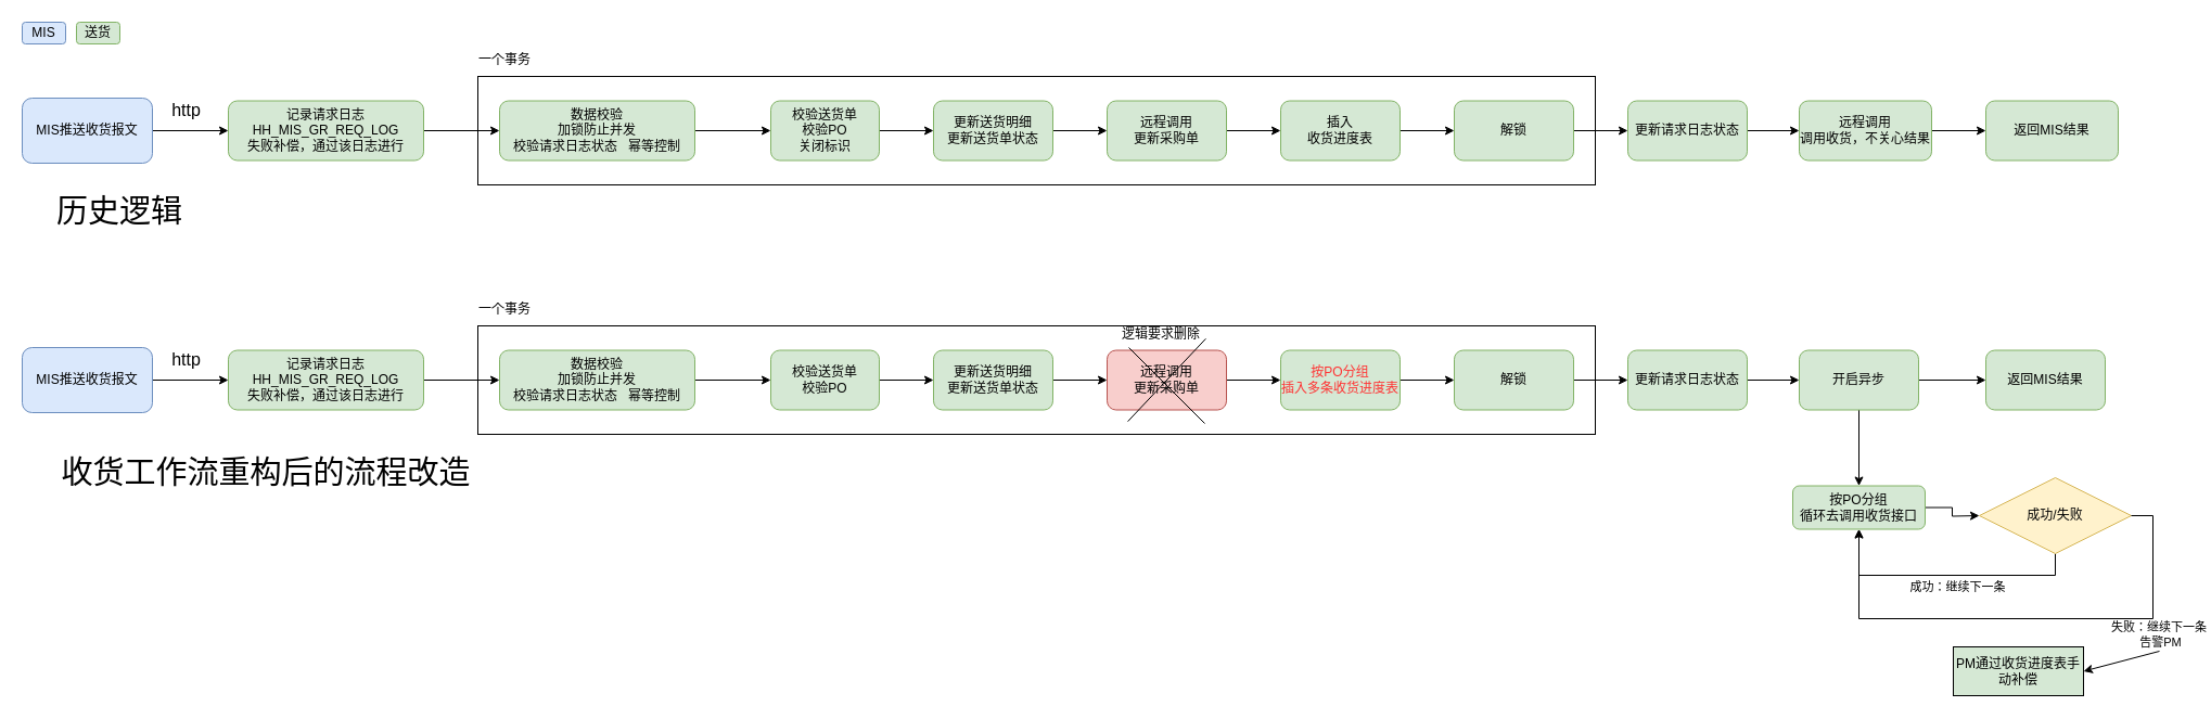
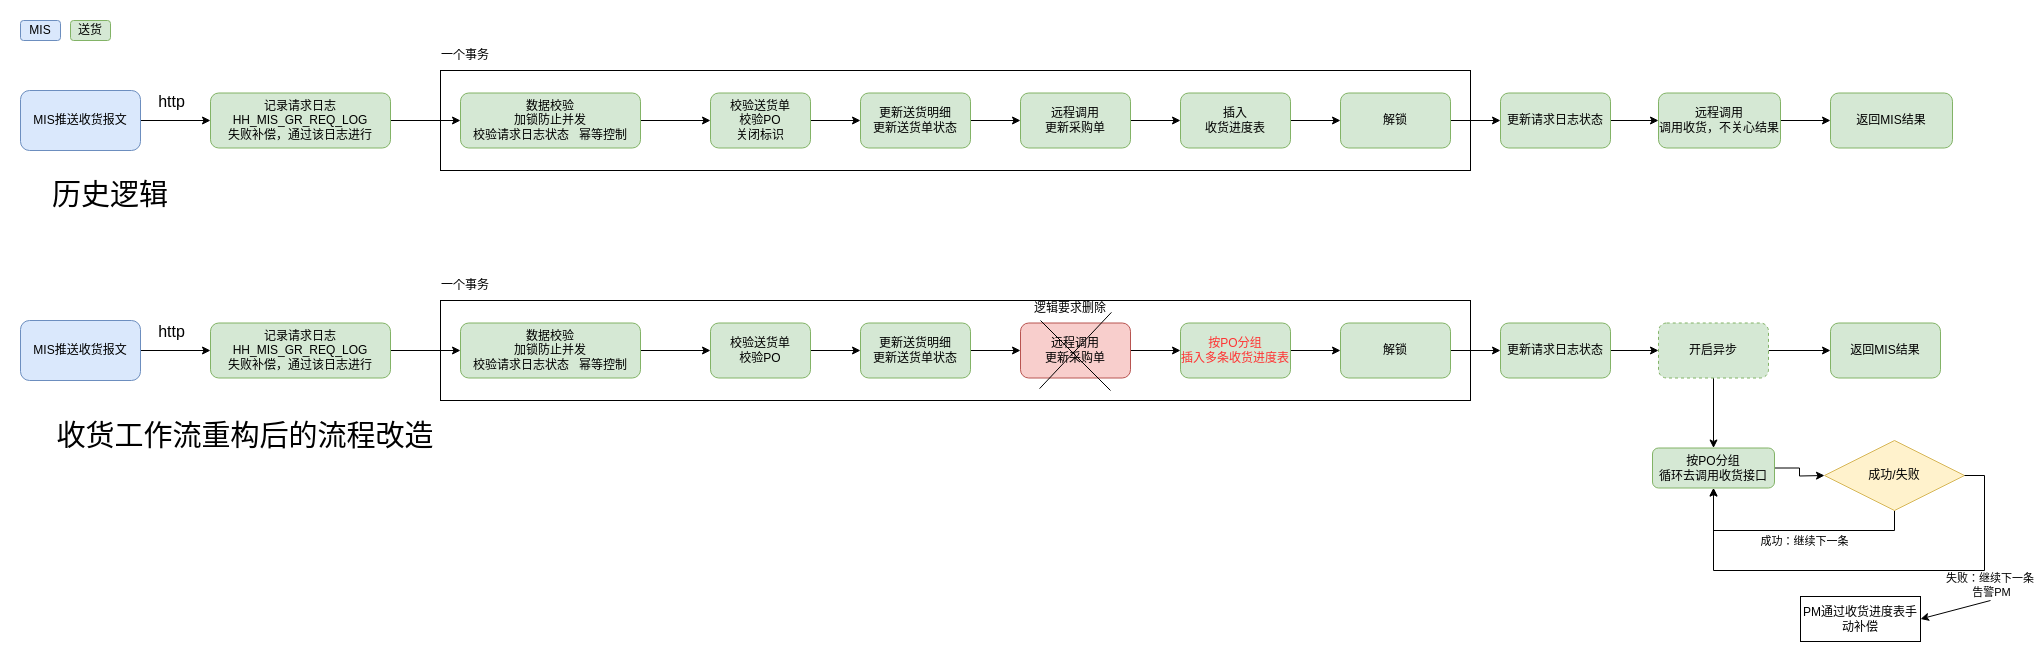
- <mxCell id="58" value="开启异步" style="rounded=1;whiteSpace=wrap;html=1;fillColor=#d5e8d4;strokeColor=#82b366;" vertex="1" parent="1"><mxGeometry x="1658" y="322.5" width="110" height="55" as="geometry" /></mxCell>
+ <mxCell id="58" value="开启异步" style="rounded=1;whiteSpace=wrap;html=1;fillColor=#d5e8d4;strokeColor=#82b366;dashed=1;" vertex="1" parent="1"><mxGeometry x="1658" y="322.5" width="110" height="55" as="geometry" /></mxCell>
- <mxCell id="65" value="PM通过收货进度表手动补偿" style="rounded=0;whiteSpace=wrap;html=1;fillColor=#d5e8d4;" vertex="1" parent="1"><mxGeometry x="1800" y="596" width="120" height="45" as="geometry" /></mxCell>
+ <mxCell id="65" value="PM通过收货进度表手动补偿" style="rounded=0;whiteSpace=wrap;html=1;" vertex="1" parent="1"><mxGeometry x="1800" y="596" width="120" height="45" as="geometry" /></mxCell>
